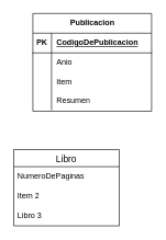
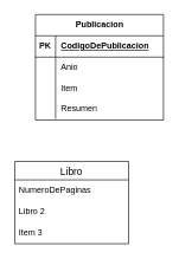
- <mxCell id="17" value="Item 2" style="text;strokeColor=none;fillColor=none;spacingLeft=4;spacingRight=4;overflow=hidden;rotatable=0;points=[[0,0.5],[1,0.5]];portConstraint=eastwest;fontSize=12;whiteSpace=wrap;html=1;" vertex="1" parent="15"><mxGeometry y="56" width="160" height="30" as="geometry" /></mxCell>
+ <mxCell id="17" value="Libro 2" style="text;strokeColor=none;fillColor=none;spacingLeft=4;spacingRight=4;overflow=hidden;rotatable=0;points=[[0,0.5],[1,0.5]];portConstraint=eastwest;fontSize=12;whiteSpace=wrap;html=1;" vertex="1" parent="15"><mxGeometry y="56" width="160" height="30" as="geometry" /></mxCell>
- <mxCell id="18" value="Libro 3" style="text;strokeColor=none;fillColor=none;spacingLeft=4;spacingRight=4;overflow=hidden;rotatable=0;points=[[0,0.5],[1,0.5]];portConstraint=eastwest;fontSize=12;whiteSpace=wrap;html=1;" vertex="1" parent="15"><mxGeometry y="86" width="160" height="30" as="geometry" /></mxCell>
+ <mxCell id="18" value="Item 3" style="text;strokeColor=none;fillColor=none;spacingLeft=4;spacingRight=4;overflow=hidden;rotatable=0;points=[[0,0.5],[1,0.5]];portConstraint=eastwest;fontSize=12;whiteSpace=wrap;html=1;" vertex="1" parent="15"><mxGeometry y="86" width="160" height="30" as="geometry" /></mxCell>
